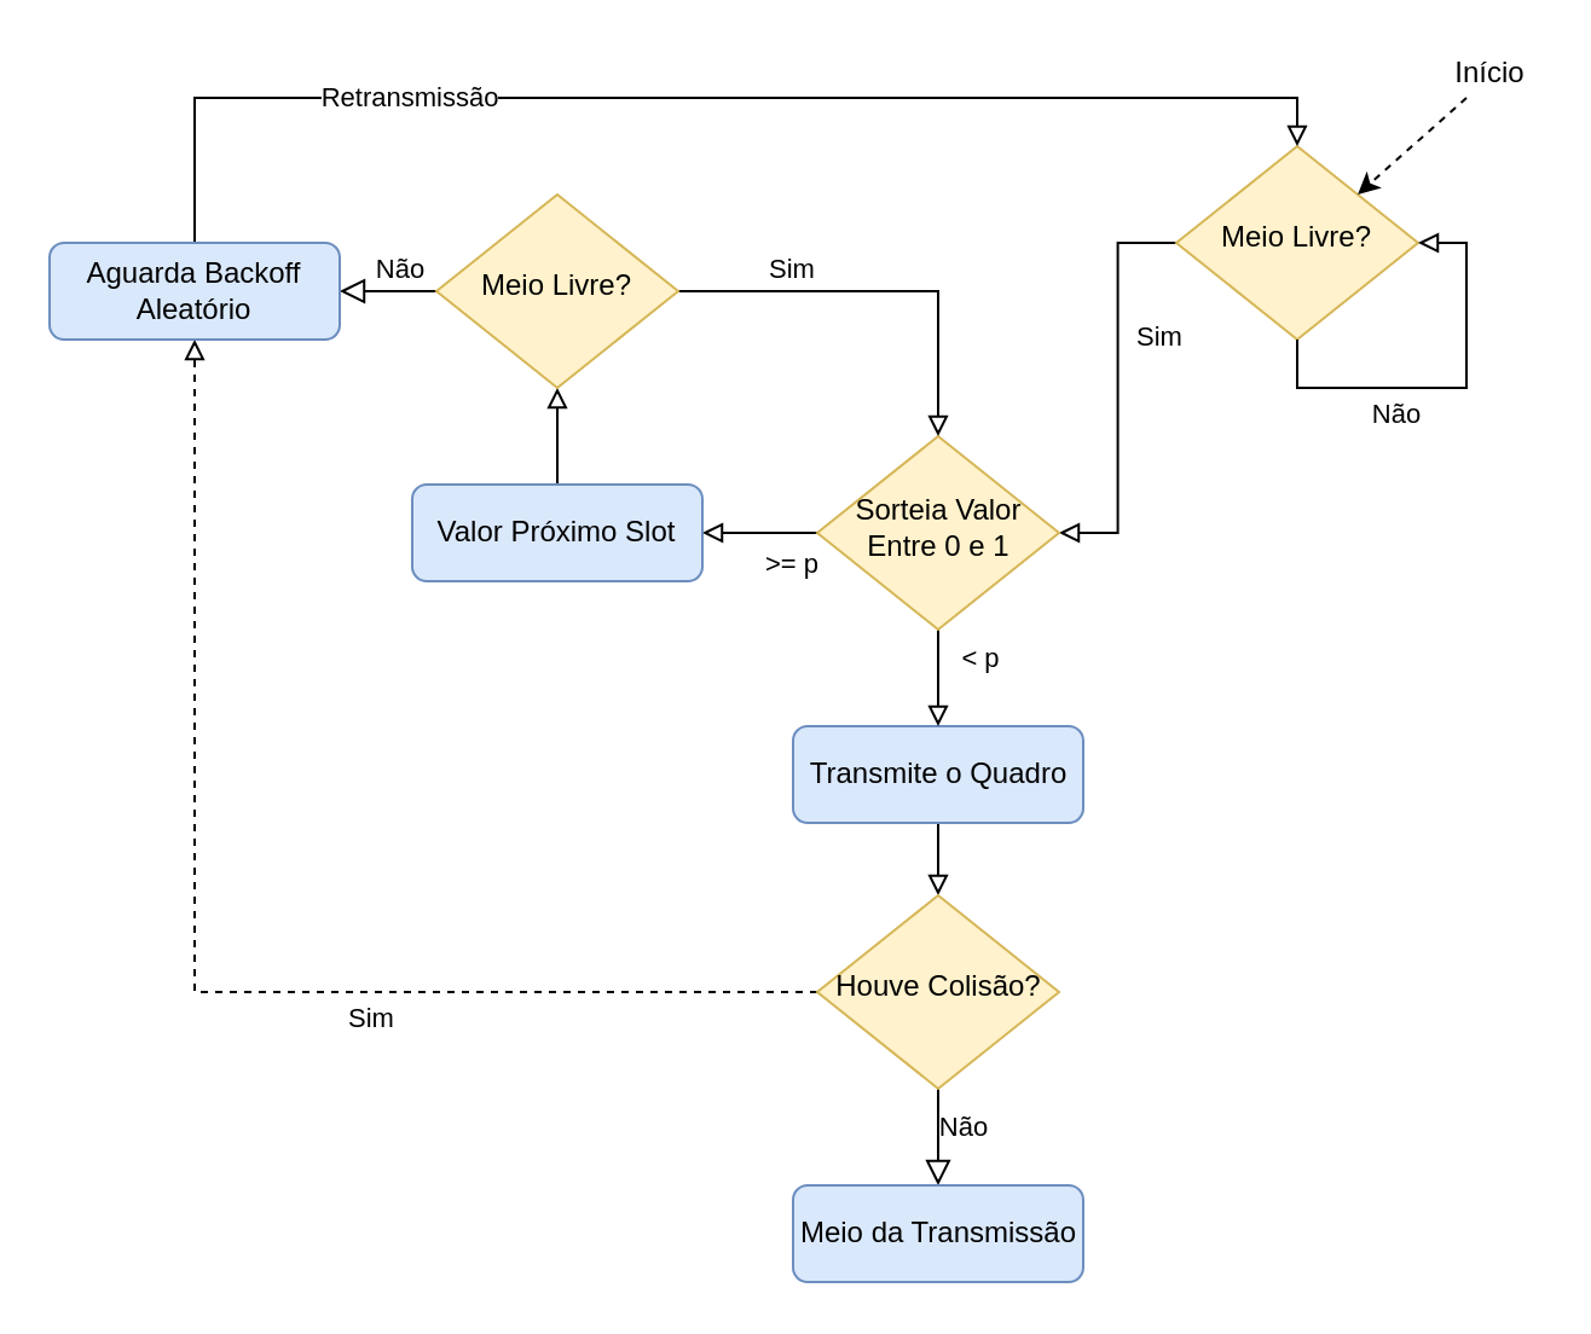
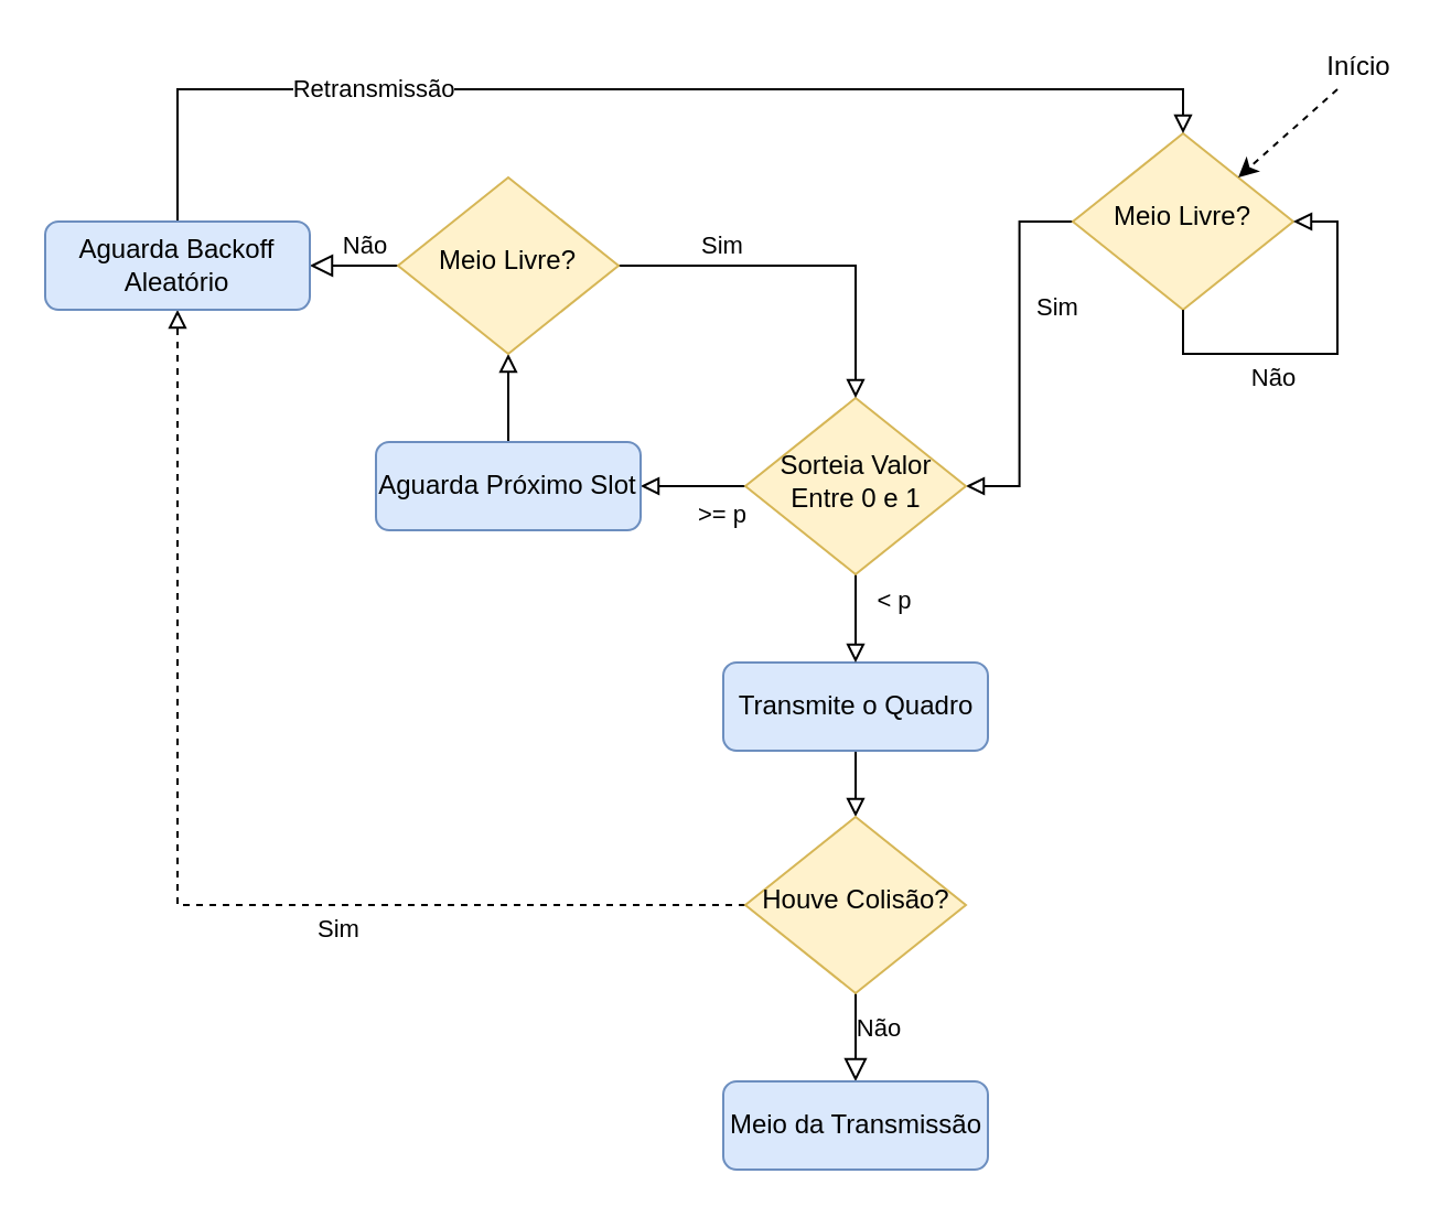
- <mxCell id="23" value="Valor Próximo Slot" style="rounded=1;whiteSpace=wrap;html=1;fontSize=12;glass=0;strokeWidth=1;shadow=0;fillColor=#dae8fc;strokeColor=#6c8ebf;" vertex="1" parent="1"><mxGeometry x="170" y="200" width="120" height="40" as="geometry" /></mxCell>
+ <mxCell id="23" value="Aguarda Próximo Slot" style="rounded=1;whiteSpace=wrap;html=1;fontSize=12;glass=0;strokeWidth=1;shadow=0;fillColor=#dae8fc;strokeColor=#6c8ebf;" vertex="1" parent="1"><mxGeometry x="170" y="200" width="120" height="40" as="geometry" /></mxCell>
